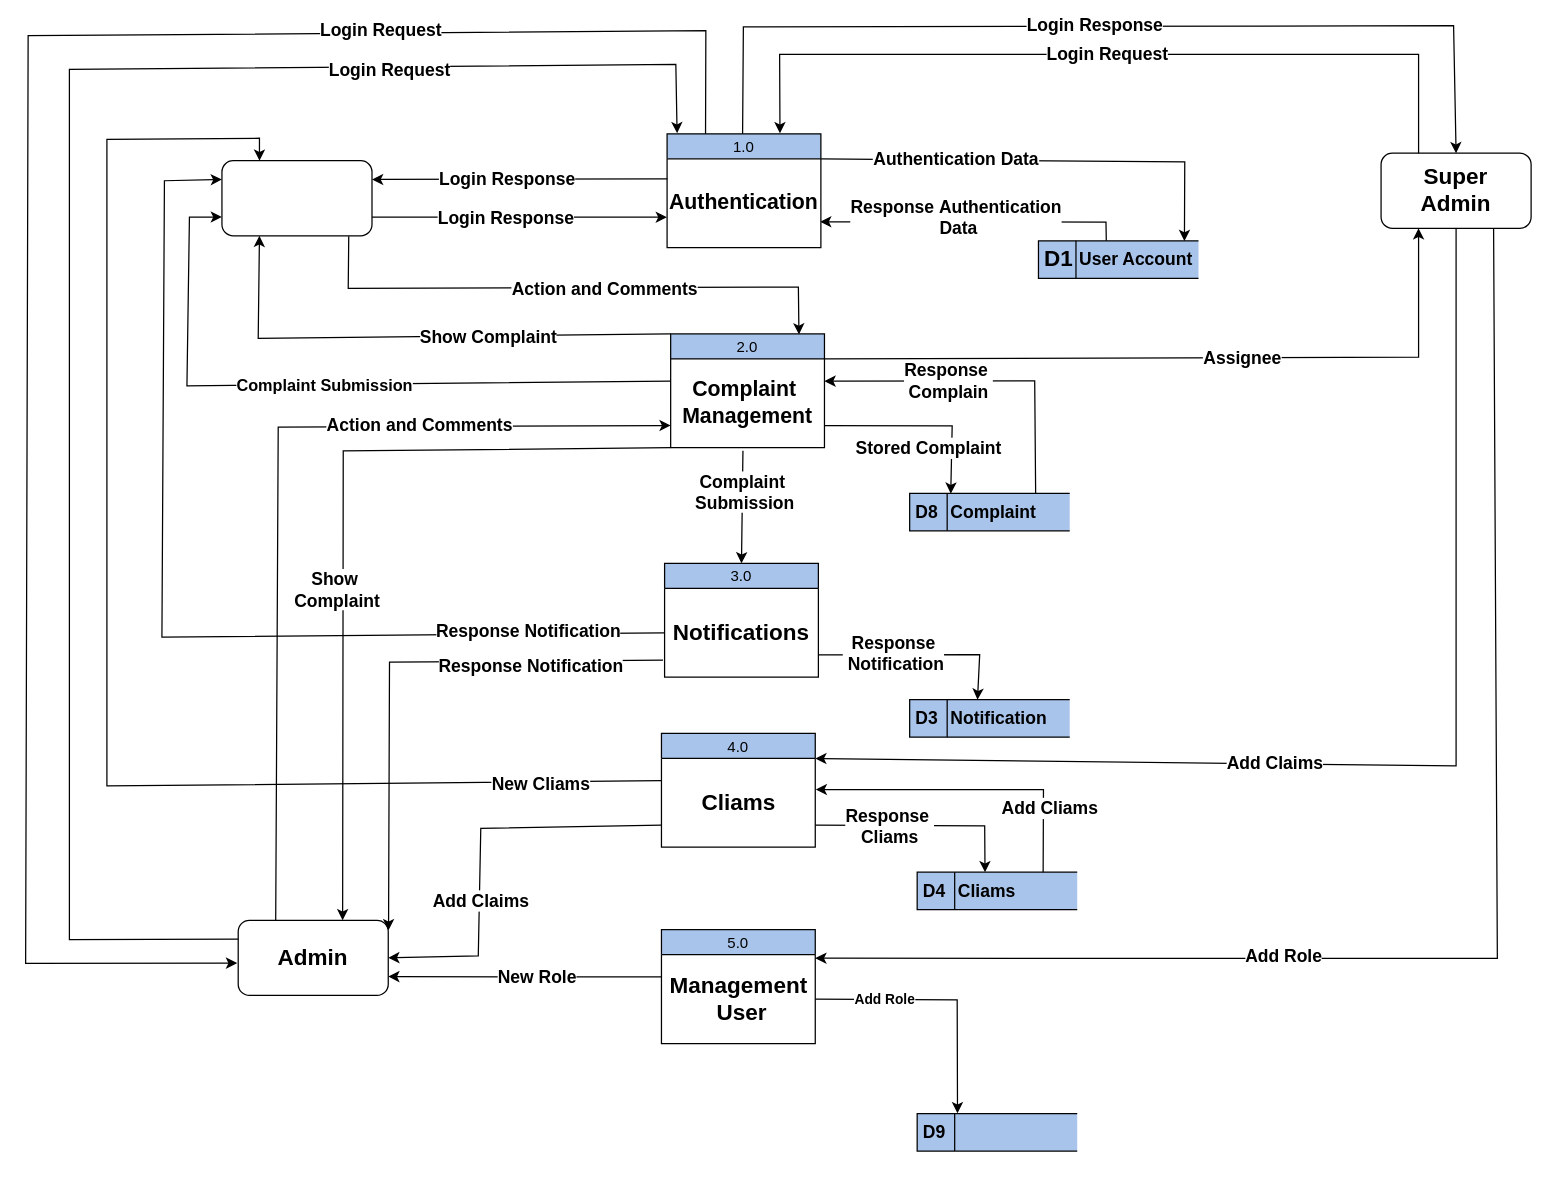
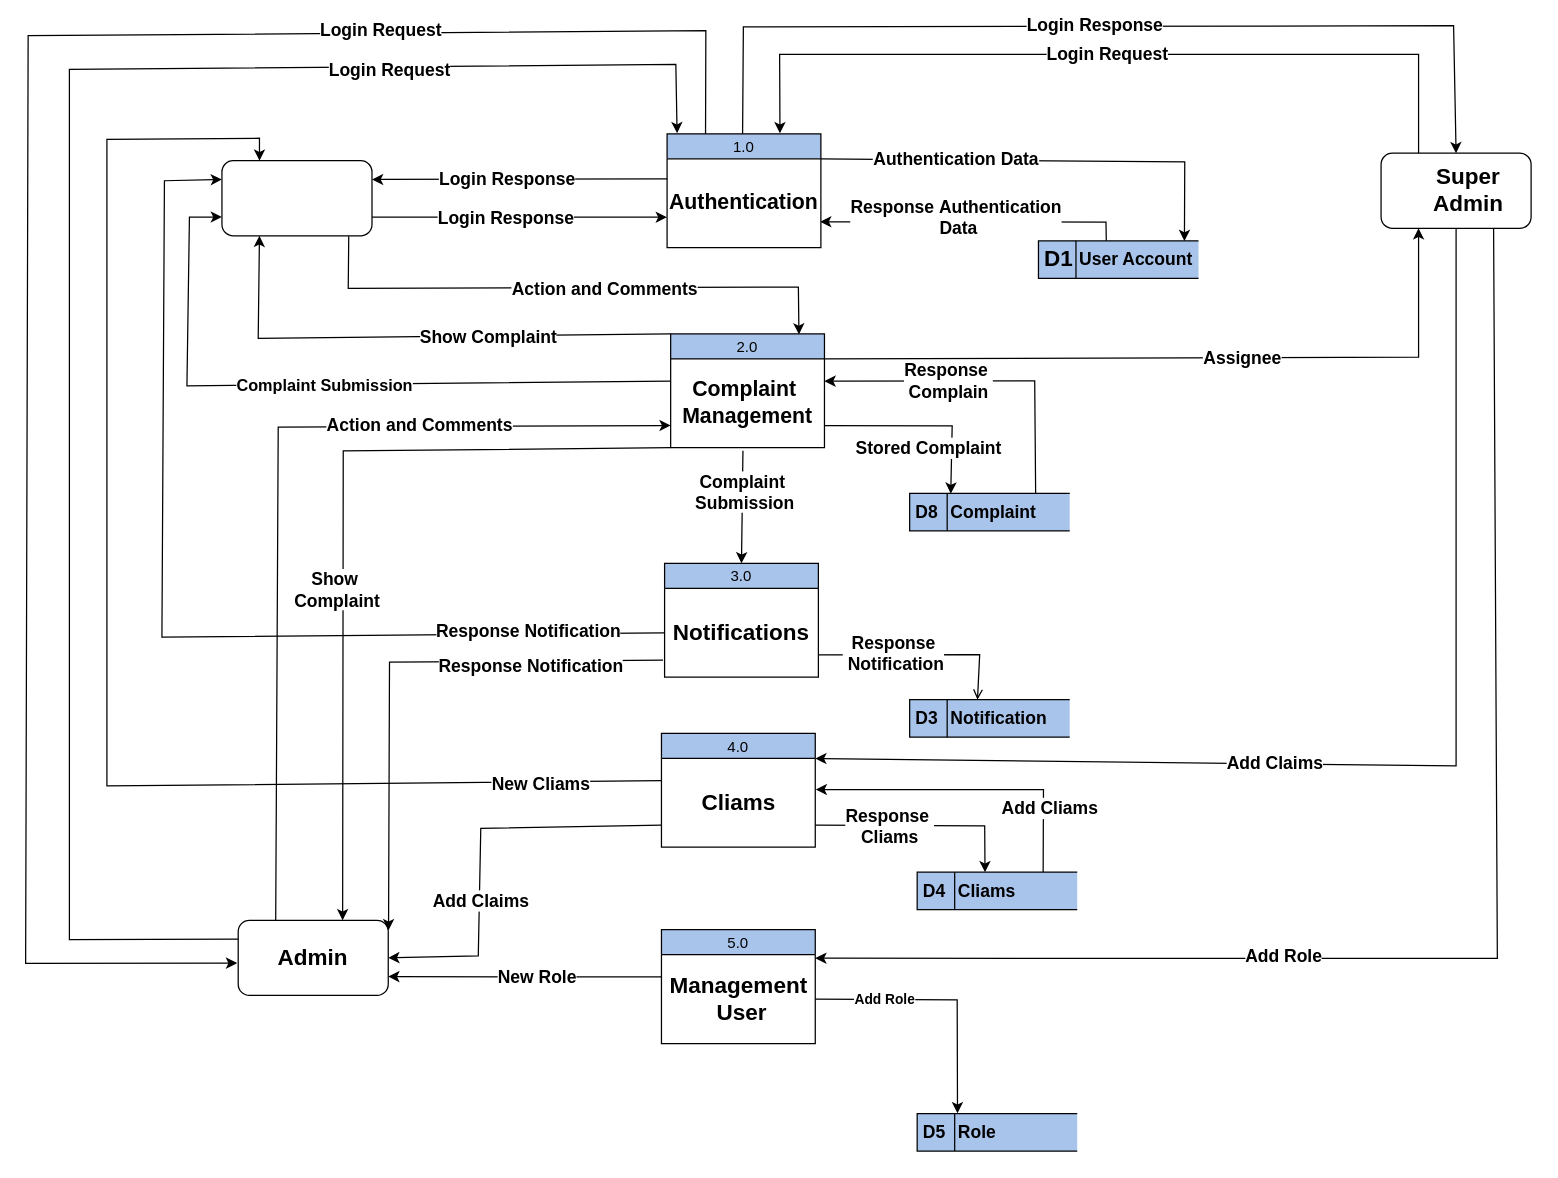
- <mxCell id="20" value="&lt;b&gt;&lt;font style=&quot;font-size: 18px;&quot;&gt;Super Admin&lt;/font&gt;&lt;/b&gt;" style="text;html=1;align=center;verticalAlign=middle;whiteSpace=wrap;rounded=0;" parent="1" vertex="1"><mxGeometry x="1117" y="137" width="94" height="30" as="geometry" /></mxCell>
+ <mxCell id="20" value="&lt;b&gt;&lt;font style=&quot;font-size: 18px;&quot;&gt;Super Admin&lt;/font&gt;&lt;/b&gt;" style="text;html=1;align=center;verticalAlign=middle;whiteSpace=wrap;rounded=0;" parent="1" vertex="1"><mxGeometry x="1127" y="137" width="94" height="30" as="geometry" /></mxCell>
- <mxCell id="61" value="" style="endArrow=classic;html=1;rounded=0;exitX=1;exitY=0.75;exitDx=0;exitDy=0;entryX=0.25;entryY=0;entryDx=0;entryDy=0;" parent="1" source="12" target="60" edge="1"><mxGeometry width="50" height="50" relative="1" as="geometry"><mxPoint x="745" y="553" as="sourcePoint" /><mxPoint x="795" y="503" as="targetPoint" /><Array as="points"><mxPoint x="783" y="523" /></Array></mxGeometry></mxCell>
+ <mxCell id="61" value="" style="endArrow=open;html=1;rounded=0;exitX=1;exitY=0.75;exitDx=0;exitDy=0;entryX=0.25;entryY=0;entryDx=0;entryDy=0;" parent="1" source="12" target="60" edge="1"><mxGeometry width="50" height="50" relative="1" as="geometry"><mxPoint x="745" y="553" as="sourcePoint" /><mxPoint x="795" y="503" as="targetPoint" /><Array as="points"><mxPoint x="783" y="523" /></Array></mxGeometry></mxCell>
- <mxCell id="65" value="&lt;b&gt;&lt;font style=&quot;font-size: 14px;&quot;&gt;D9&lt;/font&gt;&lt;/b&gt;" style="html=1;dashed=0;whiteSpace=wrap;shape=mxgraph.dfd.dataStoreID;align=left;spacingLeft=3;points=[[0,0],[0.5,0],[1,0],[0,0.5],[1,0.5],[0,1],[0.5,1],[1,1]];fillColor=#A9C4EB;" parent="1" vertex="1"><mxGeometry x="733" y="890" width="128" height="30" as="geometry" /></mxCell>
+ <mxCell id="65" value="&lt;b&gt;&lt;font style=&quot;font-size: 14px;&quot;&gt;D5&lt;/font&gt;&lt;/b&gt;" style="html=1;dashed=0;whiteSpace=wrap;shape=mxgraph.dfd.dataStoreID;align=left;spacingLeft=3;points=[[0,0],[0.5,0],[1,0],[0,0.5],[1,0.5],[0,1],[0.5,1],[1,1]];fillColor=#A9C4EB;" parent="1" vertex="1"><mxGeometry x="733" y="890" width="128" height="30" as="geometry" /></mxCell>
+ <mxCell id="66" value="&lt;span style=&quot;text-align: center;&quot;&gt;&lt;b&gt;&lt;font style=&quot;font-size: 14px;&quot;&gt;Role&lt;/font&gt;&lt;/b&gt;&lt;/span&gt;" style="text;html=1;align=left;verticalAlign=middle;whiteSpace=wrap;rounded=0;" parent="1" vertex="1"><mxGeometry x="764" y="890" width="93" height="30" as="geometry" /></mxCell>
